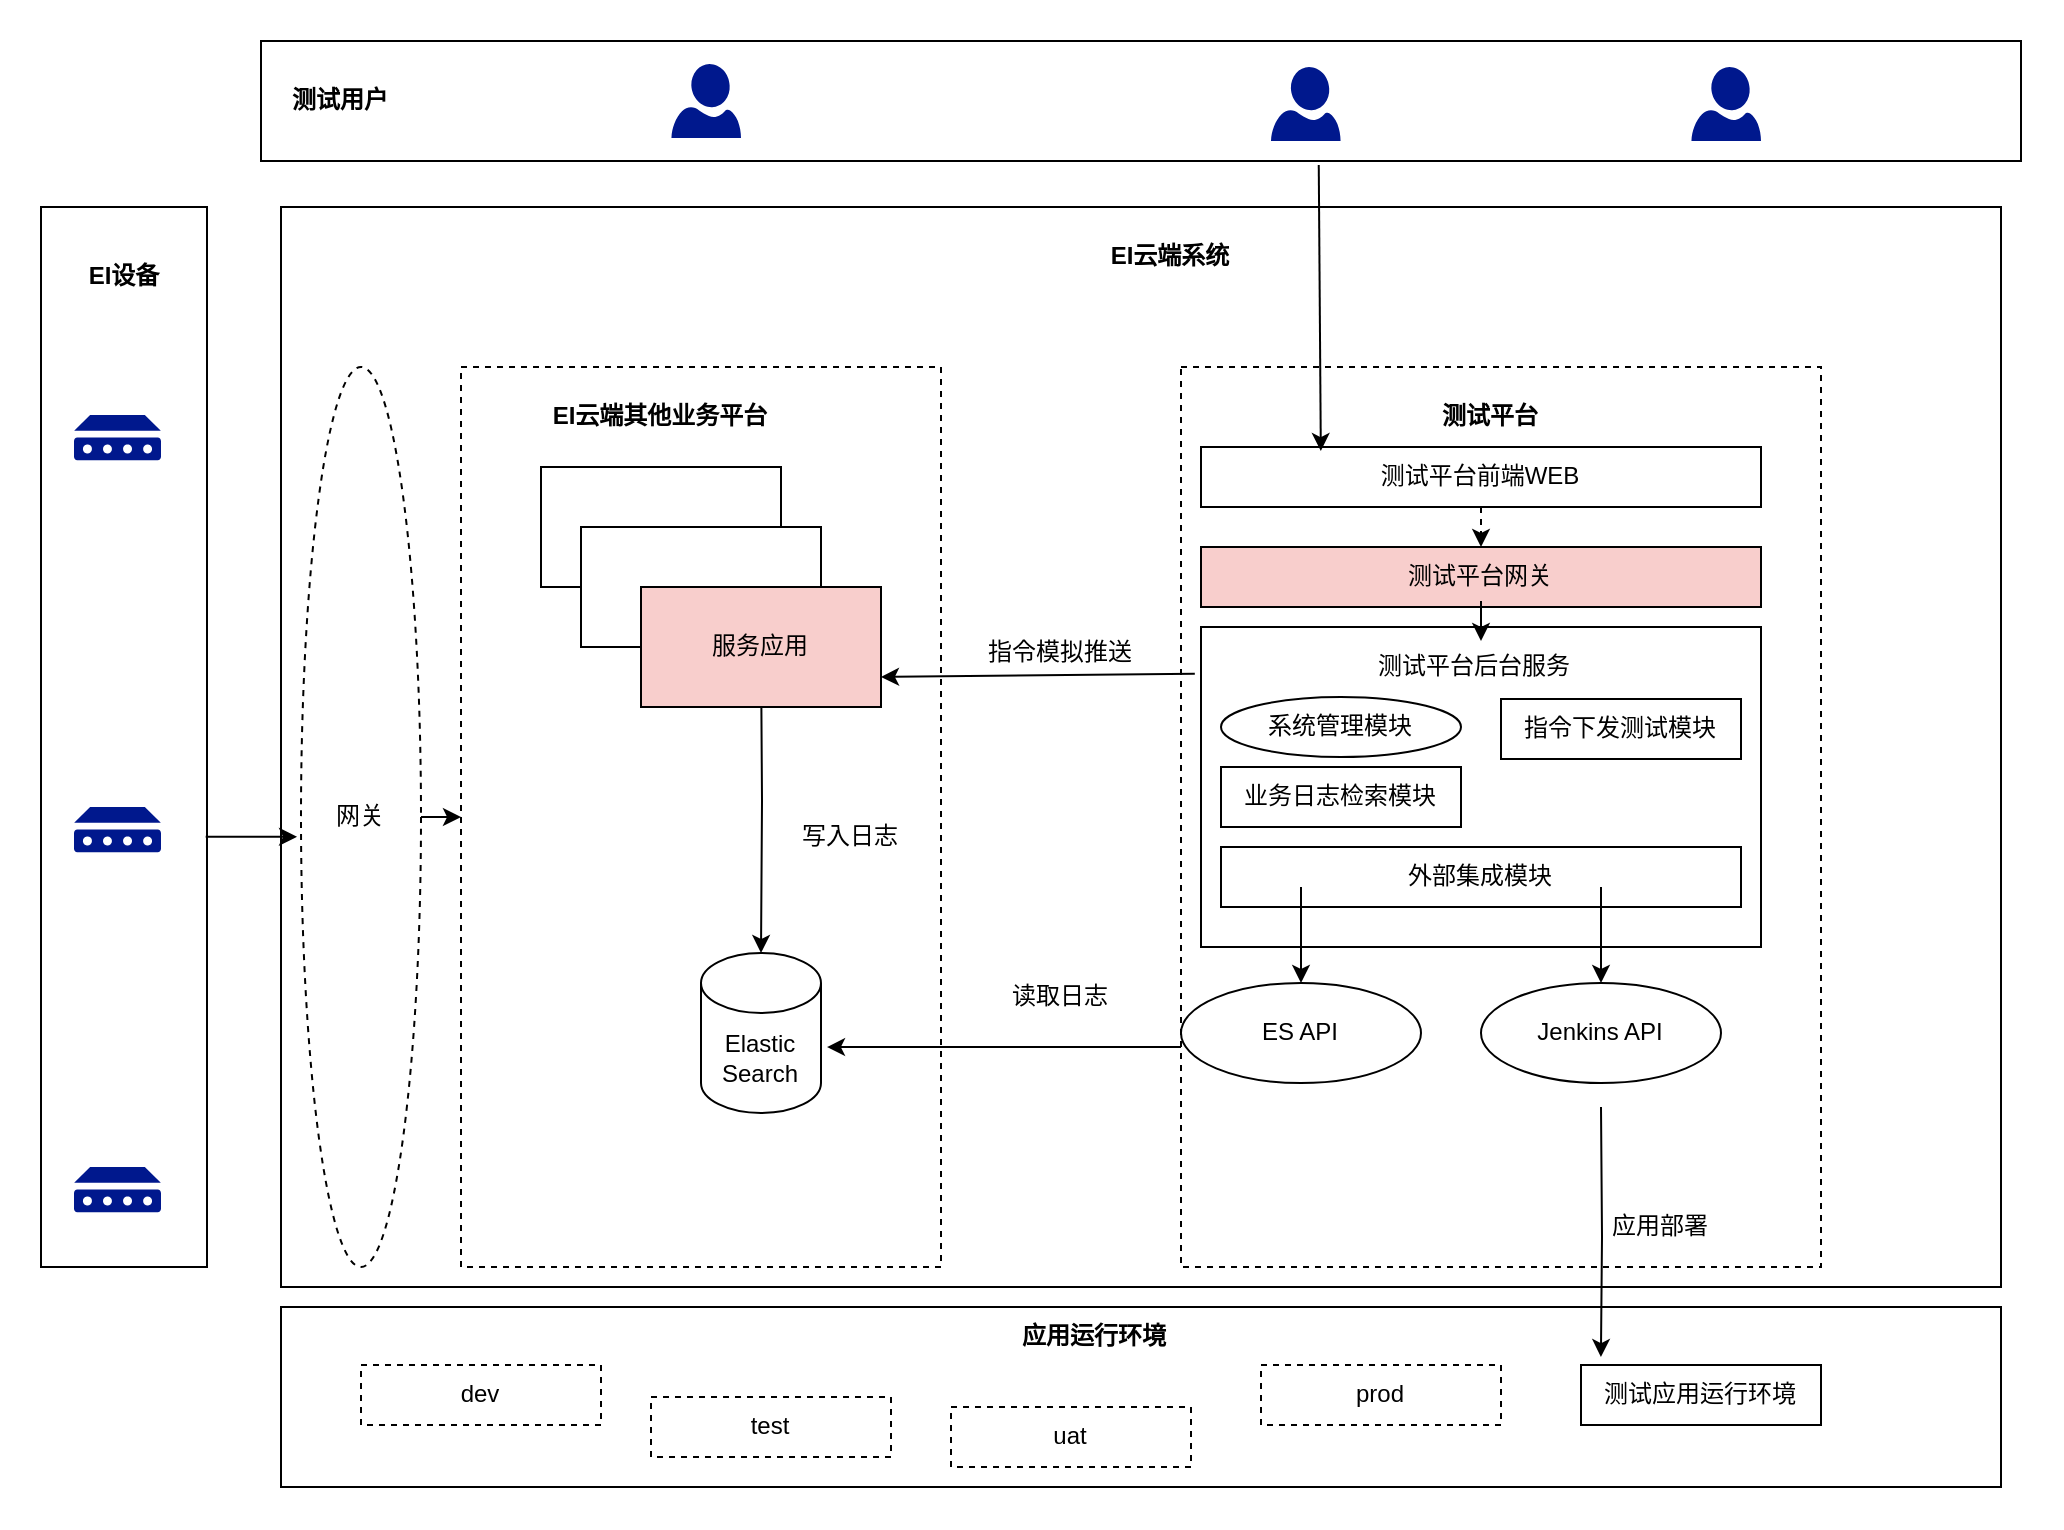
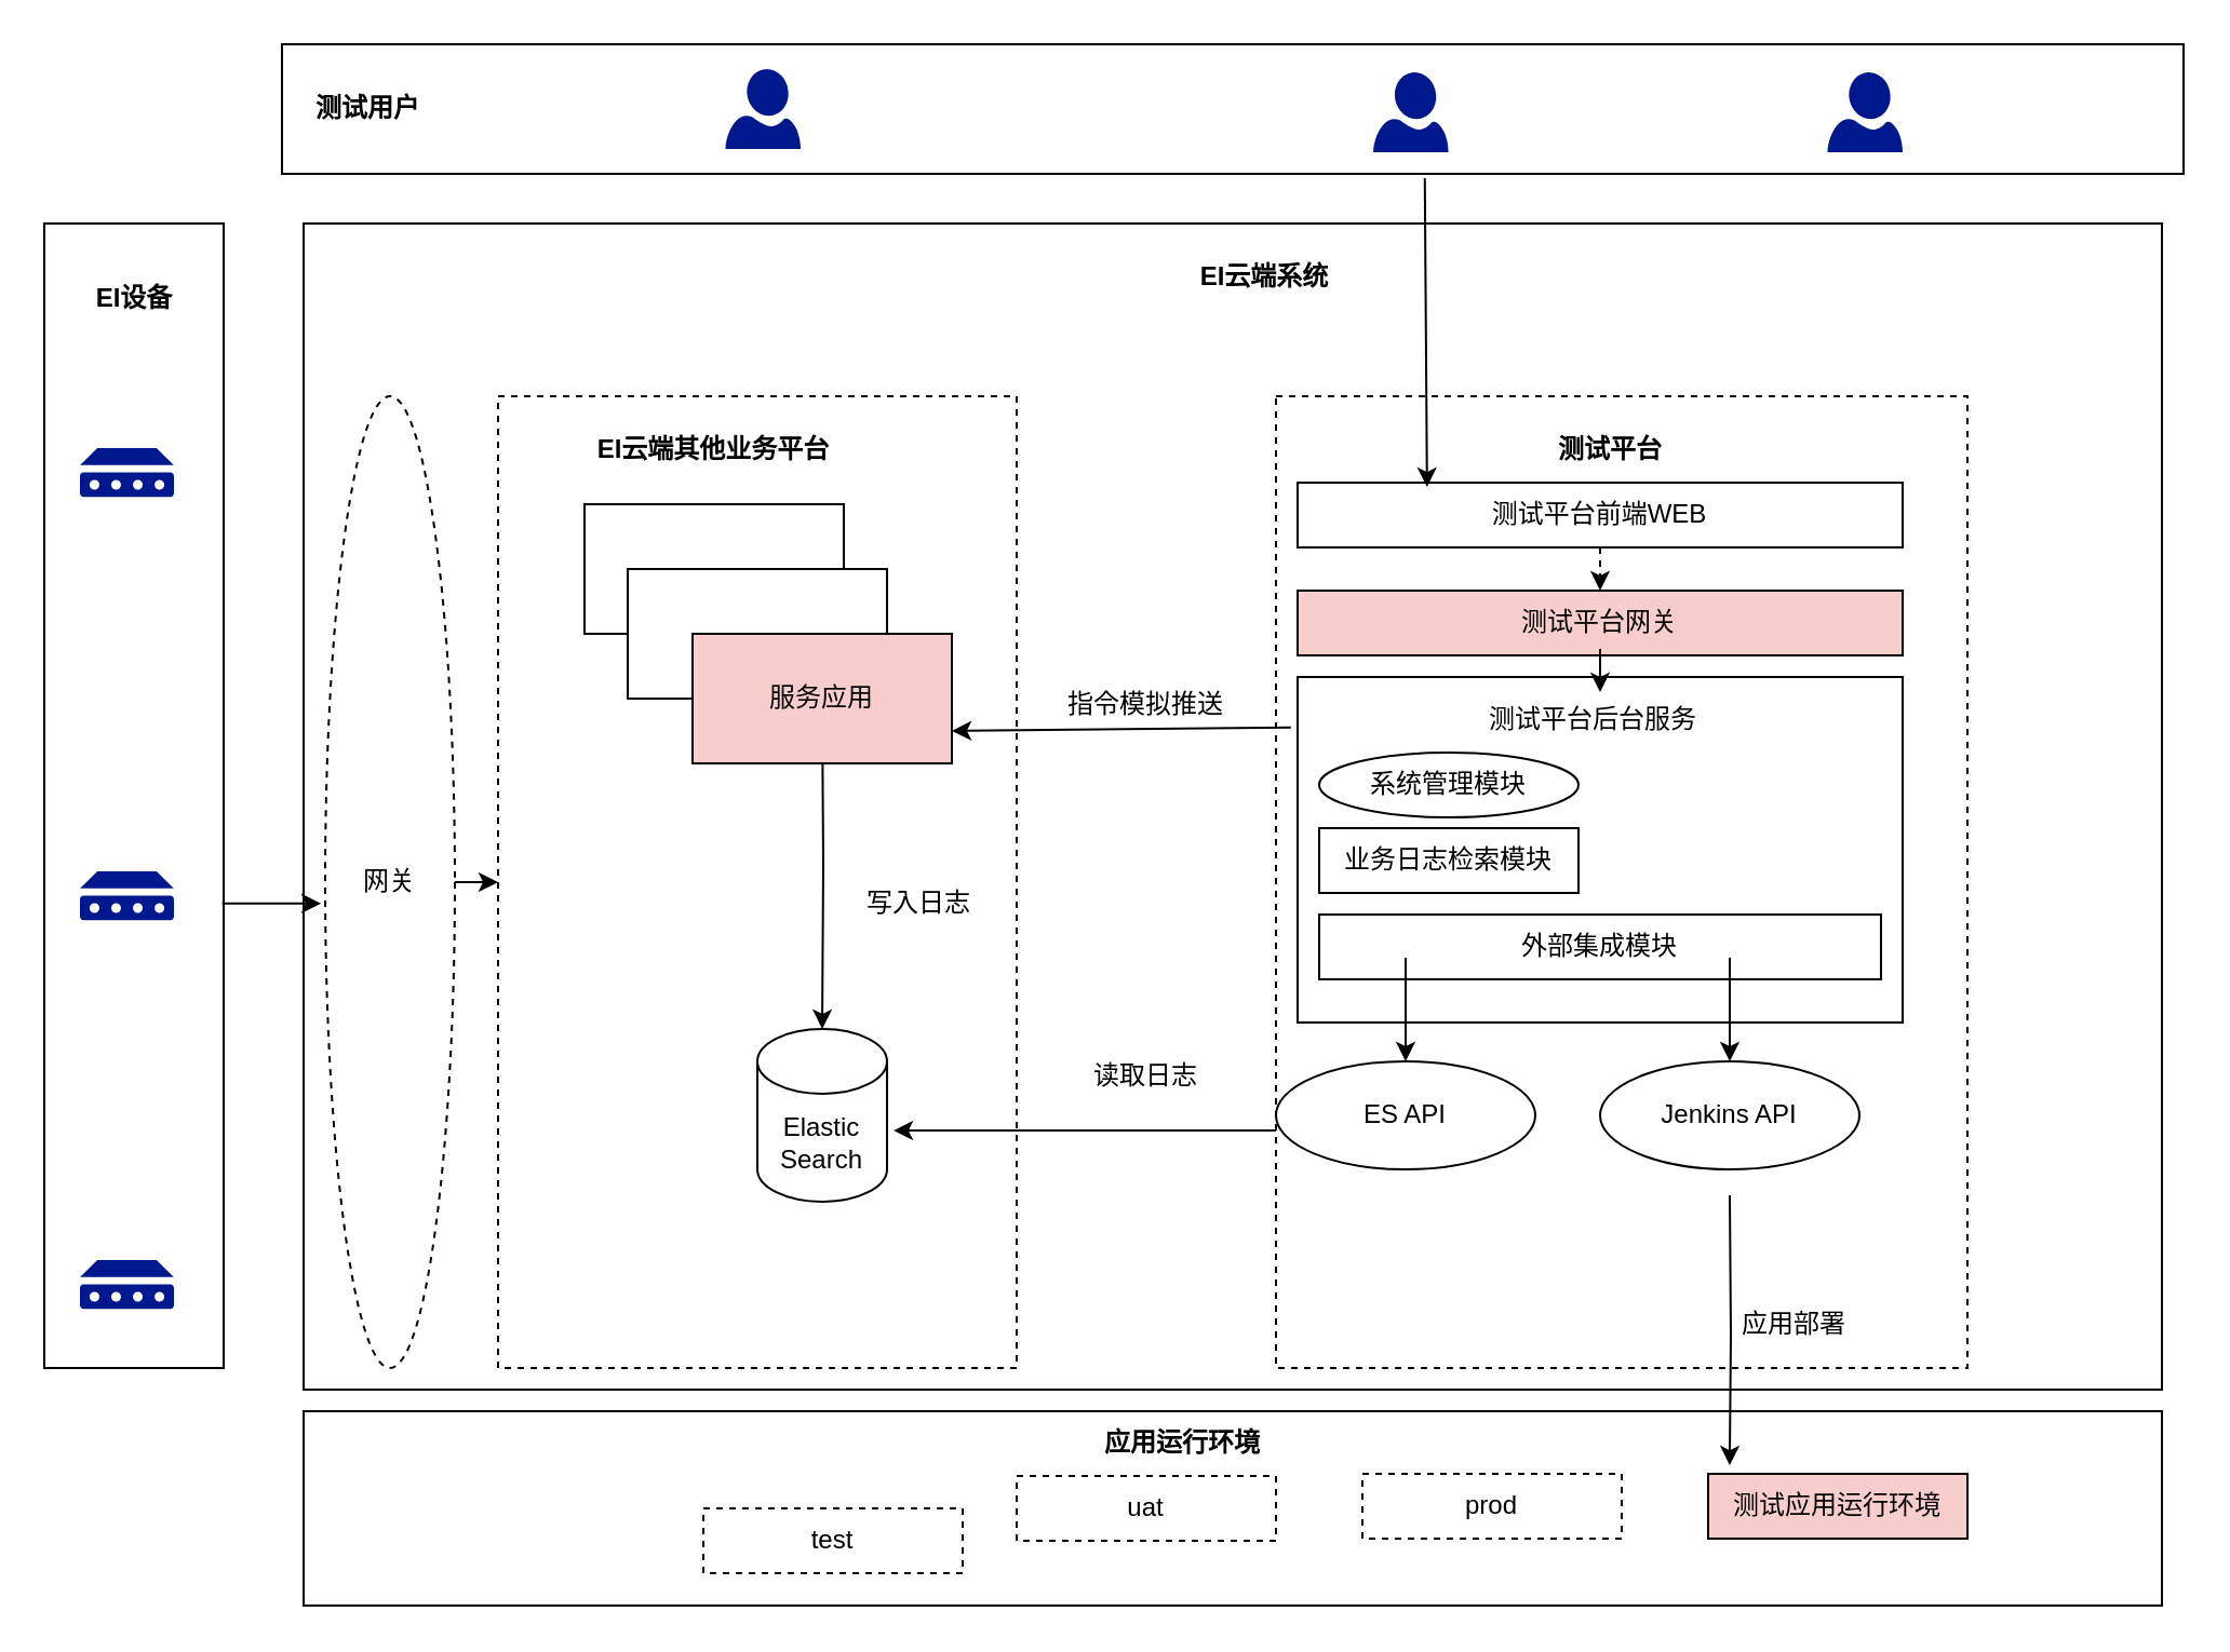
- <mxCell id="44" value="指令下发测试模块" style="rounded=0;whiteSpace=wrap;html=1;" vertex="1" parent="1"><mxGeometry x="750" y="349" width="120" height="30" as="geometry" /></mxCell>
- <mxCell id="24" value="dev" style="rounded=0;whiteSpace=wrap;html=1;dashed=1;" vertex="1" parent="1"><mxGeometry x="180" y="682" width="120" height="30" as="geometry" /></mxCell>
- <mxCell id="29" value="测试应用运行环境" style="rounded=0;whiteSpace=wrap;html=1;" vertex="1" parent="1"><mxGeometry x="790" y="682" width="120" height="30" as="geometry" /></mxCell>
+ <mxCell id="29" value="测试应用运行环境" style="rounded=0;whiteSpace=wrap;html=1;fillColor=#f8cecc;" vertex="1" parent="1"><mxGeometry x="790" y="682" width="120" height="30" as="geometry" /></mxCell>
- <mxCell id="26" value="uat" style="rounded=0;whiteSpace=wrap;html=1;dashed=1;" vertex="1" parent="1"><mxGeometry x="475" y="703" width="120" height="30" as="geometry" /></mxCell>
+ <mxCell id="26" value="uat" style="rounded=0;whiteSpace=wrap;html=1;dashed=1;" vertex="1" parent="1"><mxGeometry x="470" y="683" width="120" height="30" as="geometry" /></mxCell>
